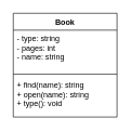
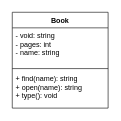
- <mxCell id="3" value="- type: string&#10;- pages: int&#10;- name: string" style="text;strokeColor=none;fillColor=none;align=left;verticalAlign=top;spacingLeft=4;spacingRight=4;overflow=hidden;rotatable=0;points=[[0,0.5],[1,0.5]];portConstraint=eastwest;" vertex="1" parent="2"><mxGeometry y="26" width="160" height="64" as="geometry" /></mxCell>
+ <mxCell id="3" value="- void: string&#10;- pages: int&#10;- name: string" style="text;strokeColor=none;fillColor=none;align=left;verticalAlign=top;spacingLeft=4;spacingRight=4;overflow=hidden;rotatable=0;points=[[0,0.5],[1,0.5]];portConstraint=eastwest;" vertex="1" parent="2"><mxGeometry y="26" width="160" height="64" as="geometry" /></mxCell>
